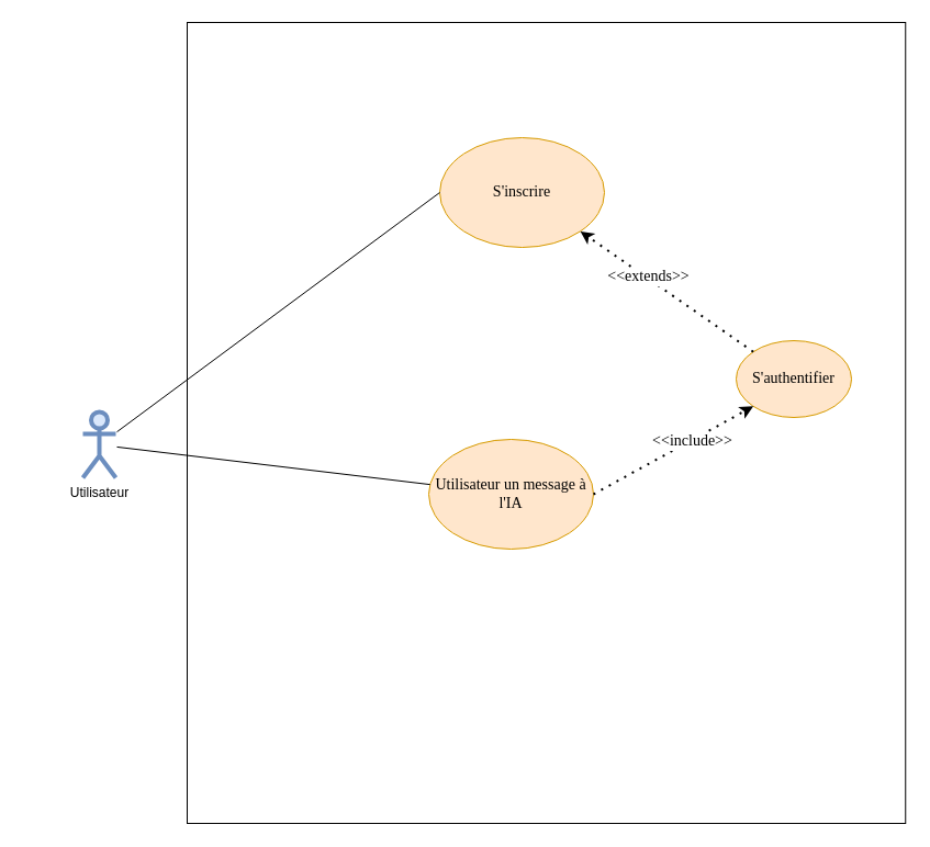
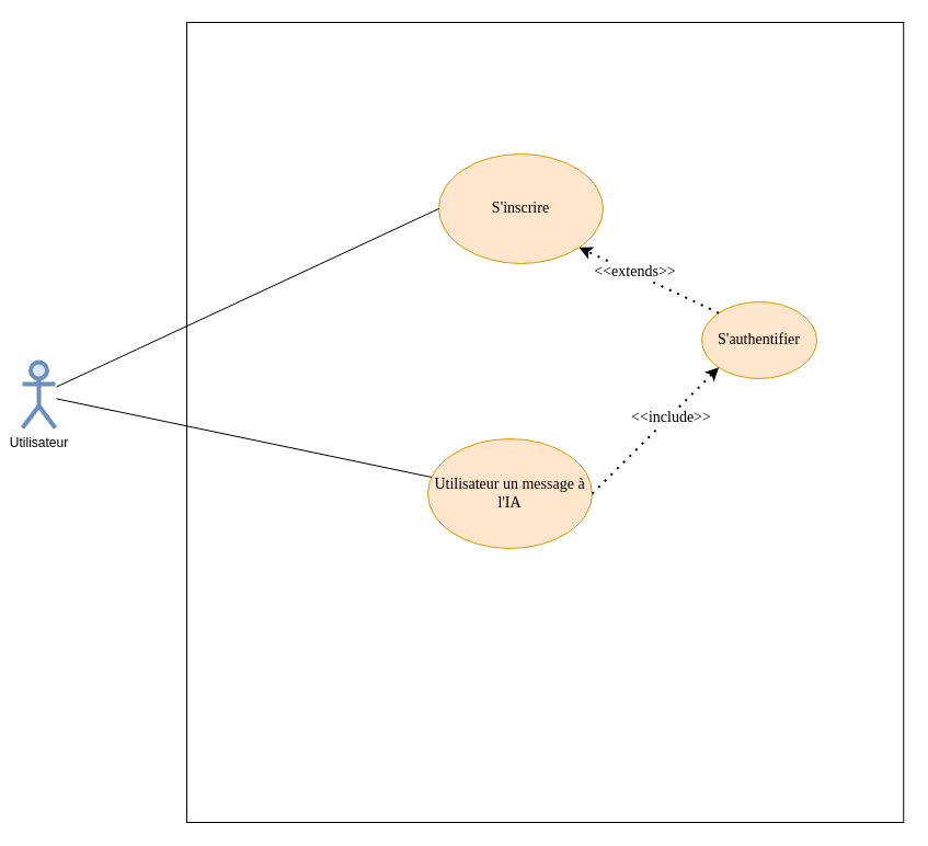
- <mxCell id="5" value="S'inscrire" style="ellipse;whiteSpace=wrap;html=1;strokeWidth=1;fontFamily=Verdana;fontSize=14;fillColor=#ffe6cc;strokeColor=#d79b00;" parent="2" vertex="1"><mxGeometry x="380" y="105" width="150" height="100" as="geometry" /></mxCell>
+ <mxCell id="5" value="S'inscrire" style="ellipse;whiteSpace=wrap;html=1;strokeWidth=1;fontFamily=Verdana;fontSize=14;fillColor=#ffe6cc;strokeColor=#d79b00;" parent="2" vertex="1"><mxGeometry x="380" y="120" width="150" height="100" as="geometry" /></mxCell>
- <mxCell id="9" value="S'authentifier" style="ellipse;whiteSpace=wrap;html=1;strokeWidth=1;fontFamily=Verdana;fontSize=14;fillColor=#ffe6cc;strokeColor=#d79b00;" parent="2" vertex="1"><mxGeometry x="650" y="290" width="105" height="70" as="geometry" /></mxCell>
+ <mxCell id="9" value="S'authentifier" style="ellipse;whiteSpace=wrap;html=1;strokeWidth=1;fontFamily=Verdana;fontSize=14;fillColor=#ffe6cc;strokeColor=#d79b00;" parent="2" vertex="1"><mxGeometry x="620" y="255" width="105" height="70" as="geometry" /></mxCell>
- <mxCell id="4" value="Utilisateur" style="shape=umlActor;verticalLabelPosition=bottom;verticalAlign=top;html=1;outlineConnect=0;strokeWidth=4;perimeterSpacing=1;fillColor=#dae8fc;strokeColor=#6c8ebf;" parent="2" vertex="1"><mxGeometry x="55" y="355" width="30" height="60" as="geometry" /></mxCell>
+ <mxCell id="4" value="Utilisateur" style="shape=umlActor;verticalLabelPosition=bottom;verticalAlign=top;html=1;outlineConnect=0;strokeWidth=4;perimeterSpacing=1;fillColor=#dae8fc;strokeColor=#6c8ebf;" parent="2" vertex="1"><mxGeometry y="310" width="30" height="60" as="geometry" /></mxCell>
